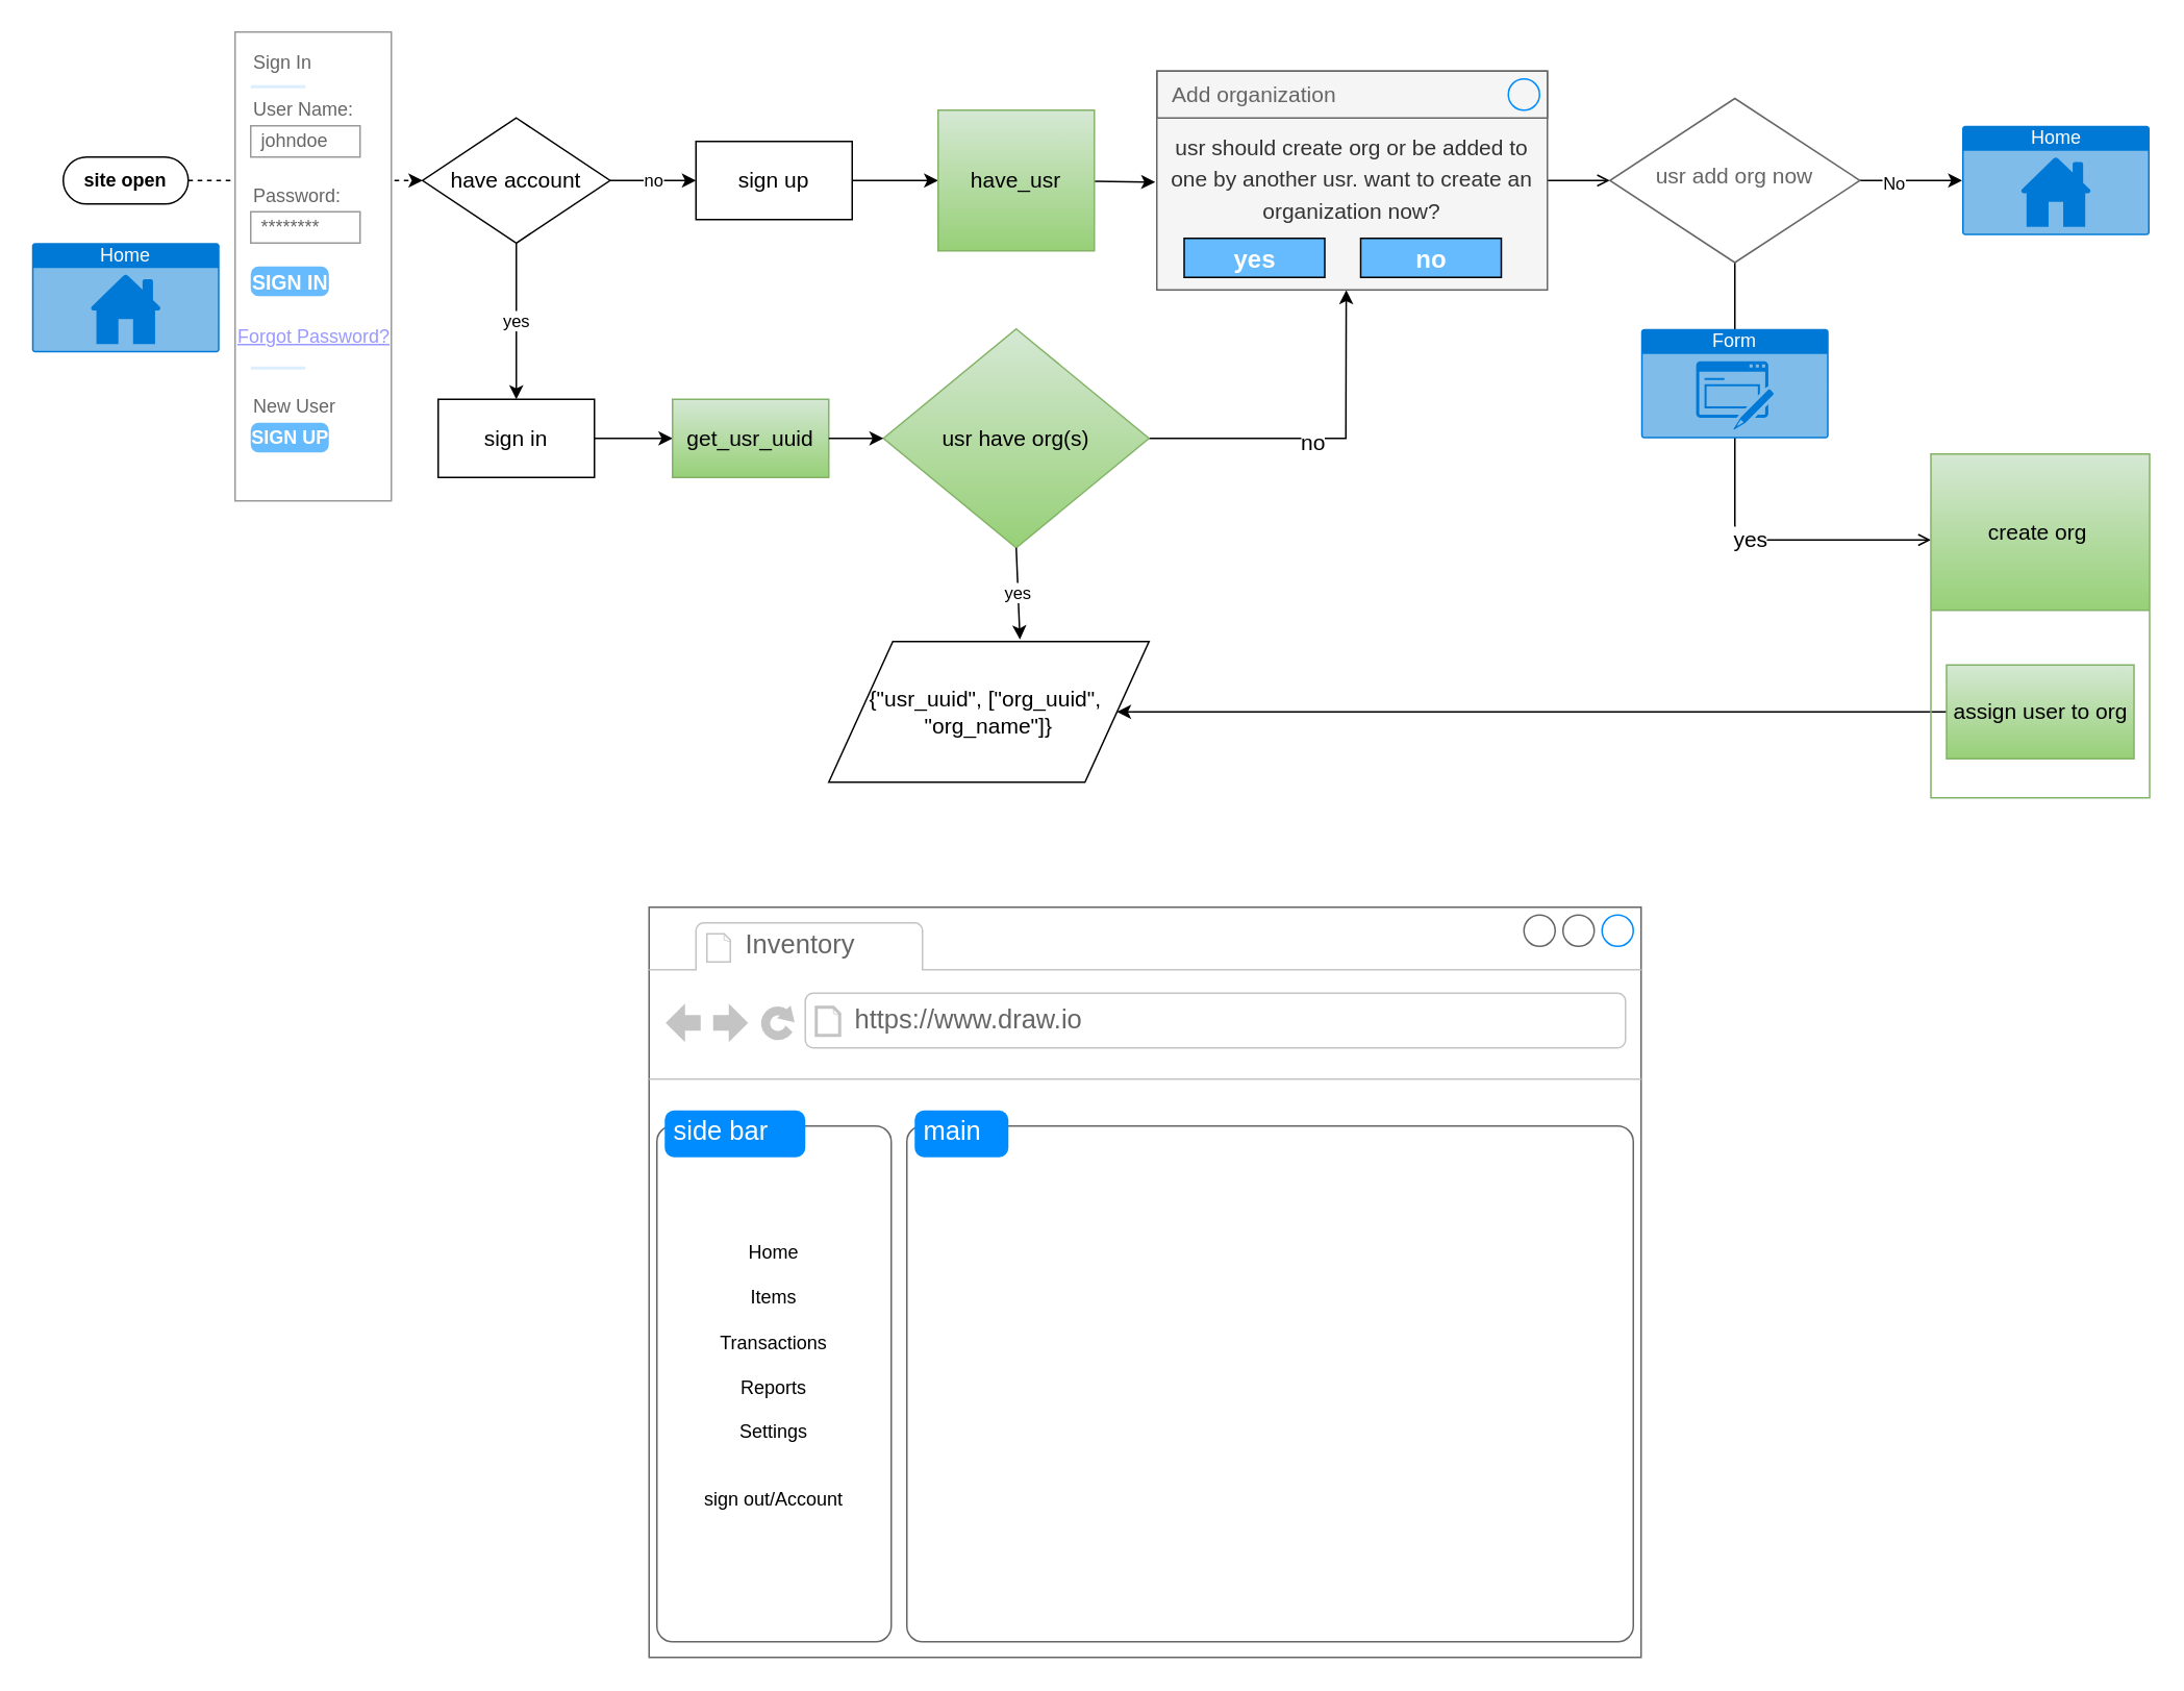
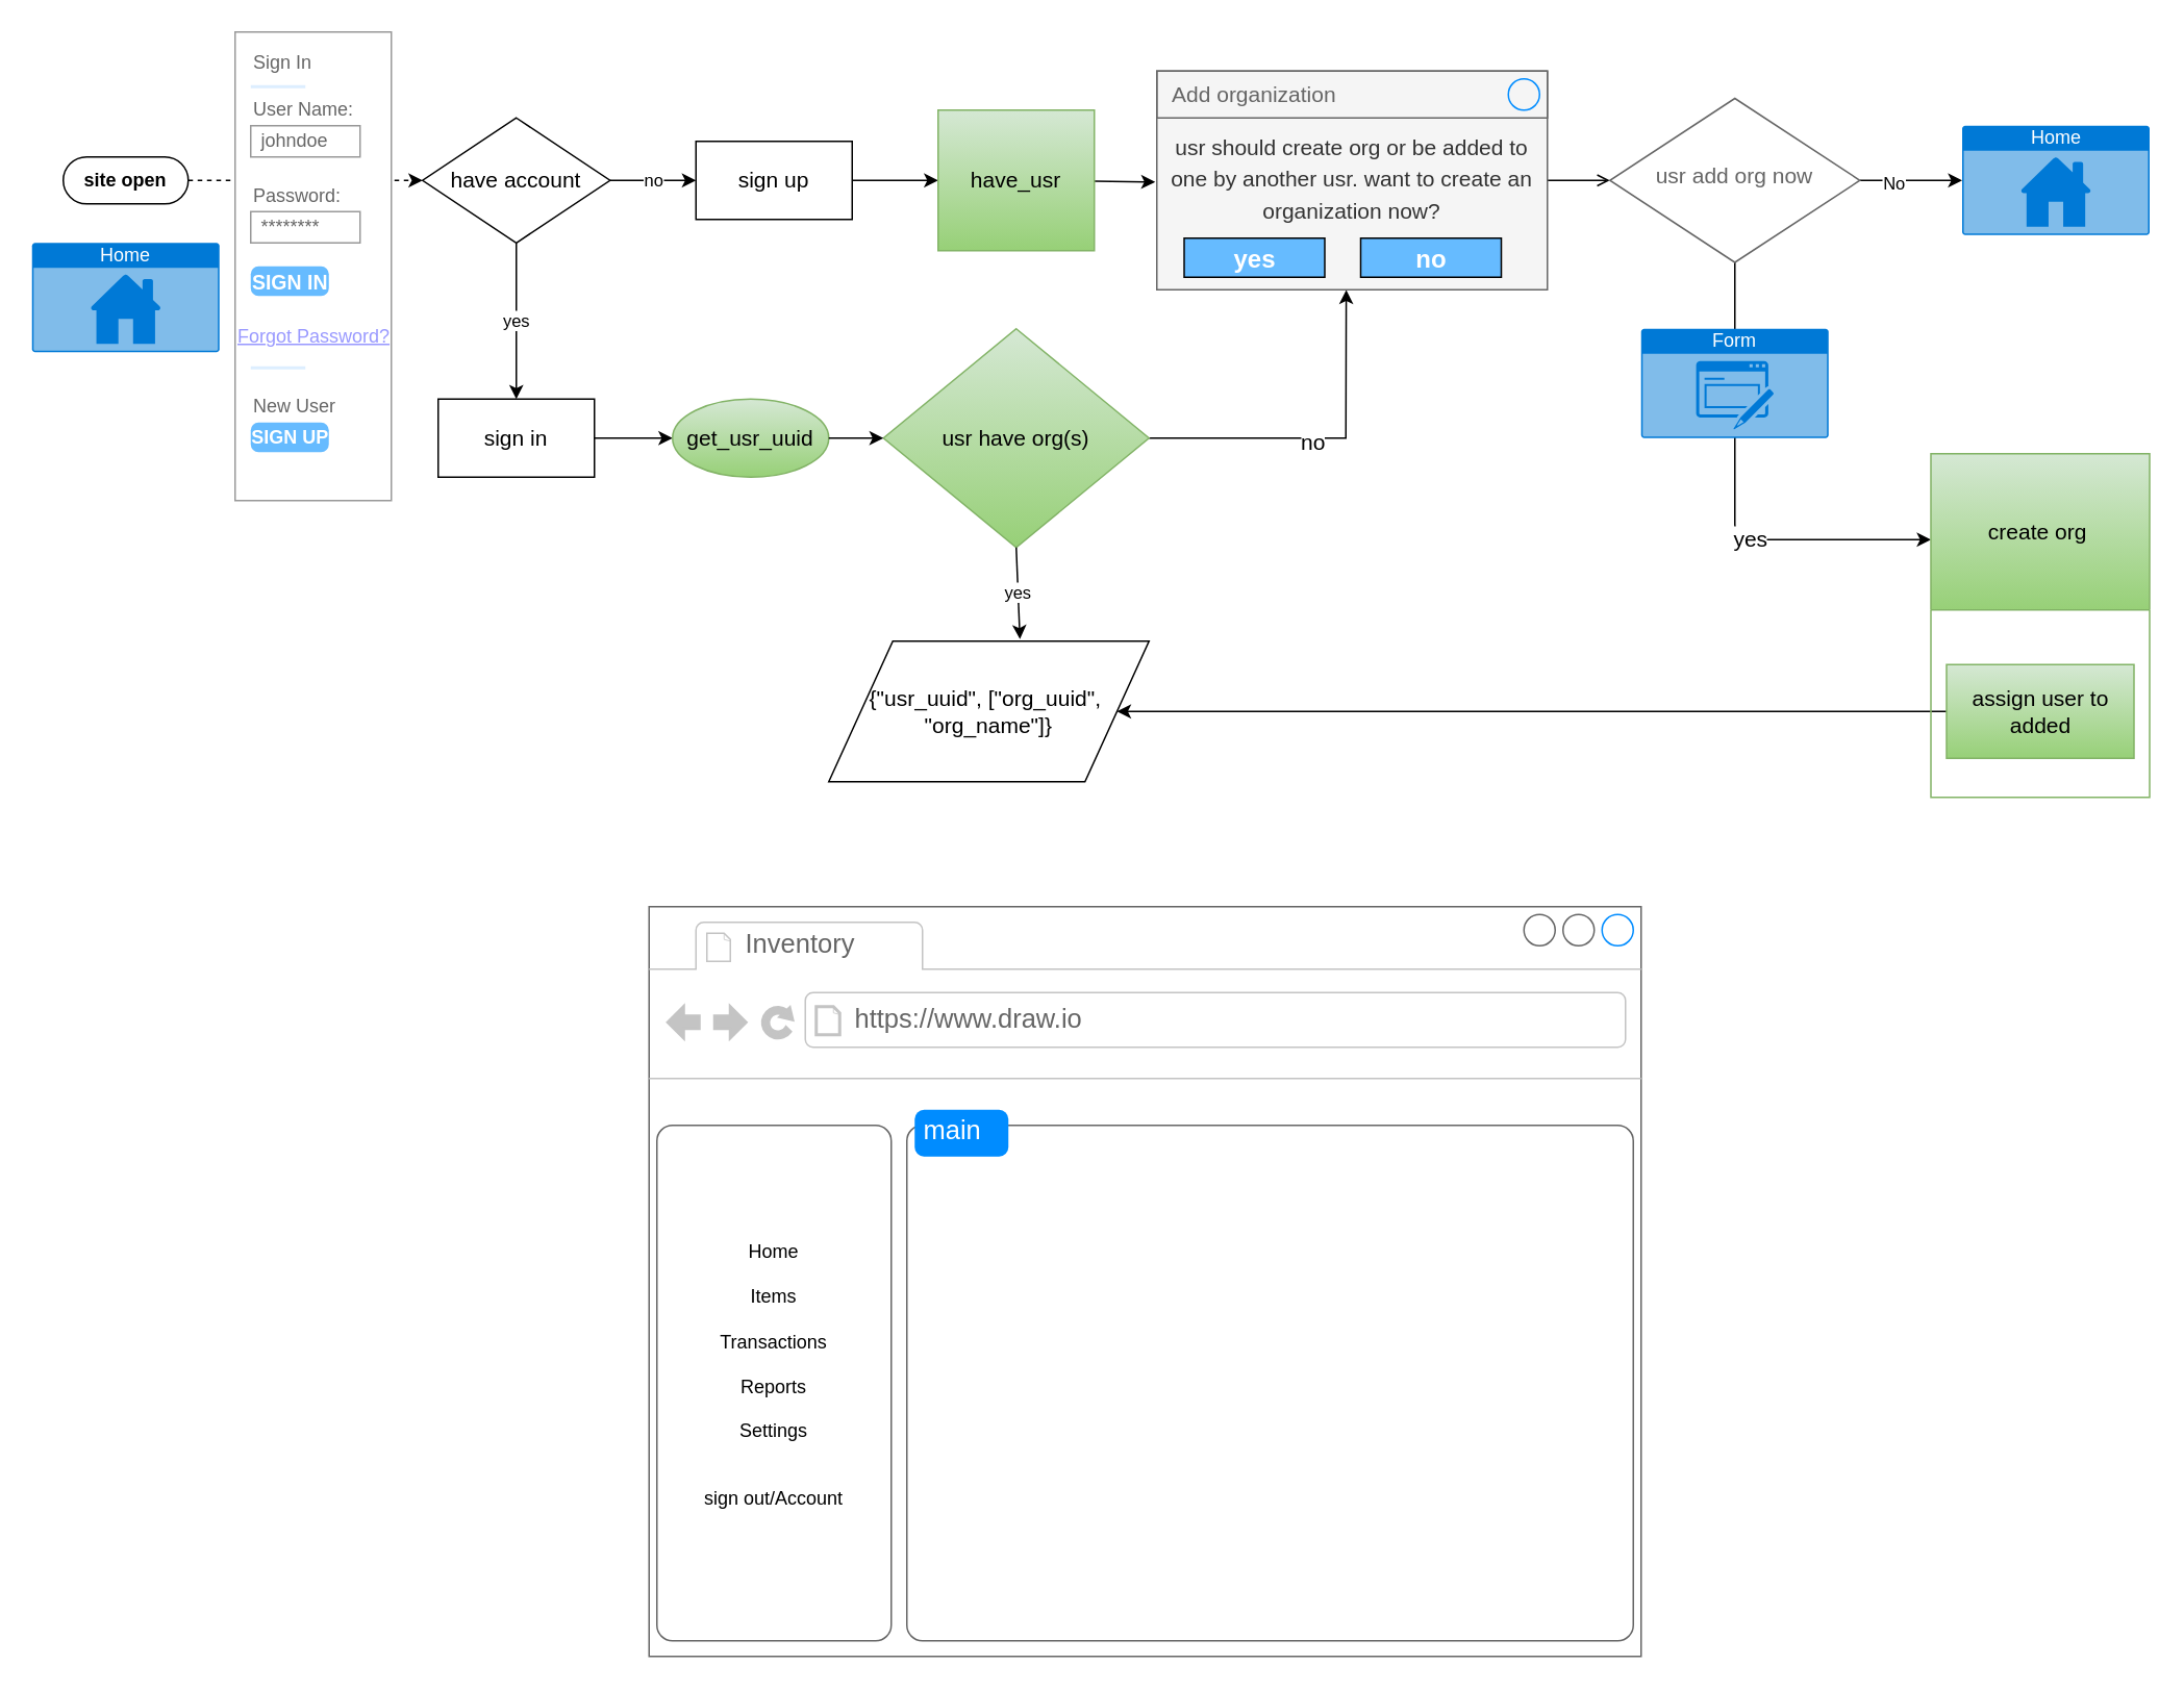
- <mxCell id="17" value="get_usr_uuid" style="html=1;dashed=0;whiteSpace=wrap;fillColor=#d5e8d4;gradientColor=#97d077;strokeColor=#82b366;fontSize=14;" parent="1" vertex="1"><mxGeometry x="430" y="255" width="100" height="50" as="geometry" /></mxCell>
+ <mxCell id="17" value="get_usr_uuid" style="ellipse;html=1;dashed=0;whiteSpace=wrap;fillColor=#d5e8d4;gradientColor=#97d077;strokeColor=#82b366;fontSize=14;" parent="1" vertex="1"><mxGeometry x="430" y="255" width="100" height="50" as="geometry" /></mxCell>
- <mxCell id="27" style="edgeStyle=none;html=1;entryX=0;entryY=0.25;entryDx=0;entryDy=0;exitX=0.5;exitY=1;exitDx=0;exitDy=0;endArrow=open;" parent="1" source="31" target="32" edge="1"><mxGeometry relative="1" as="geometry"><mxPoint x="1255.5" y="360" as="targetPoint" /><Array as="points"><mxPoint x="1110" y="345" /></Array><mxPoint x="1110" y="127.5" as="sourcePoint" /></mxGeometry></mxCell>
+ <mxCell id="27" style="edgeStyle=none;html=1;entryX=0;entryY=0.25;entryDx=0;entryDy=0;exitX=0.5;exitY=1;exitDx=0;exitDy=0;" parent="1" source="31" target="32" edge="1"><mxGeometry relative="1" as="geometry"><mxPoint x="1255.5" y="360" as="targetPoint" /><Array as="points"><mxPoint x="1110" y="345" /></Array><mxPoint x="1110" y="127.5" as="sourcePoint" /></mxGeometry></mxCell>
- <mxCell id="33" value="assign user to org" style="whiteSpace=wrap;html=1;dashed=0;rounded=0;fontSize=14;fillColor=#d5e8d4;gradientColor=#97d077;strokeColor=#82b366;" parent="32" vertex="1"><mxGeometry x="10" y="135" width="120" height="60" as="geometry" /></mxCell>
+ <mxCell id="33" value="assign user to added" style="whiteSpace=wrap;html=1;dashed=0;rounded=0;fontSize=14;fillColor=#d5e8d4;gradientColor=#97d077;strokeColor=#82b366;" parent="32" vertex="1"><mxGeometry x="10" y="135" width="120" height="60" as="geometry" /></mxCell>
- <mxCell id="53" value="side bar" style="shape=rect;strokeColor=none;fillColor=#008cff;strokeWidth=1;dashed=0;rounded=1;arcSize=20;fontColor=#ffffff;fontSize=17;spacing=2;spacingTop=-2;align=left;autosize=1;spacingLeft=4;resizeWidth=0;resizeHeight=0;perimeter=none;html=1;whiteSpace=wrap;" parent="52" vertex="1"><mxGeometry x="5" width="90" height="30" as="geometry" /></mxCell>
